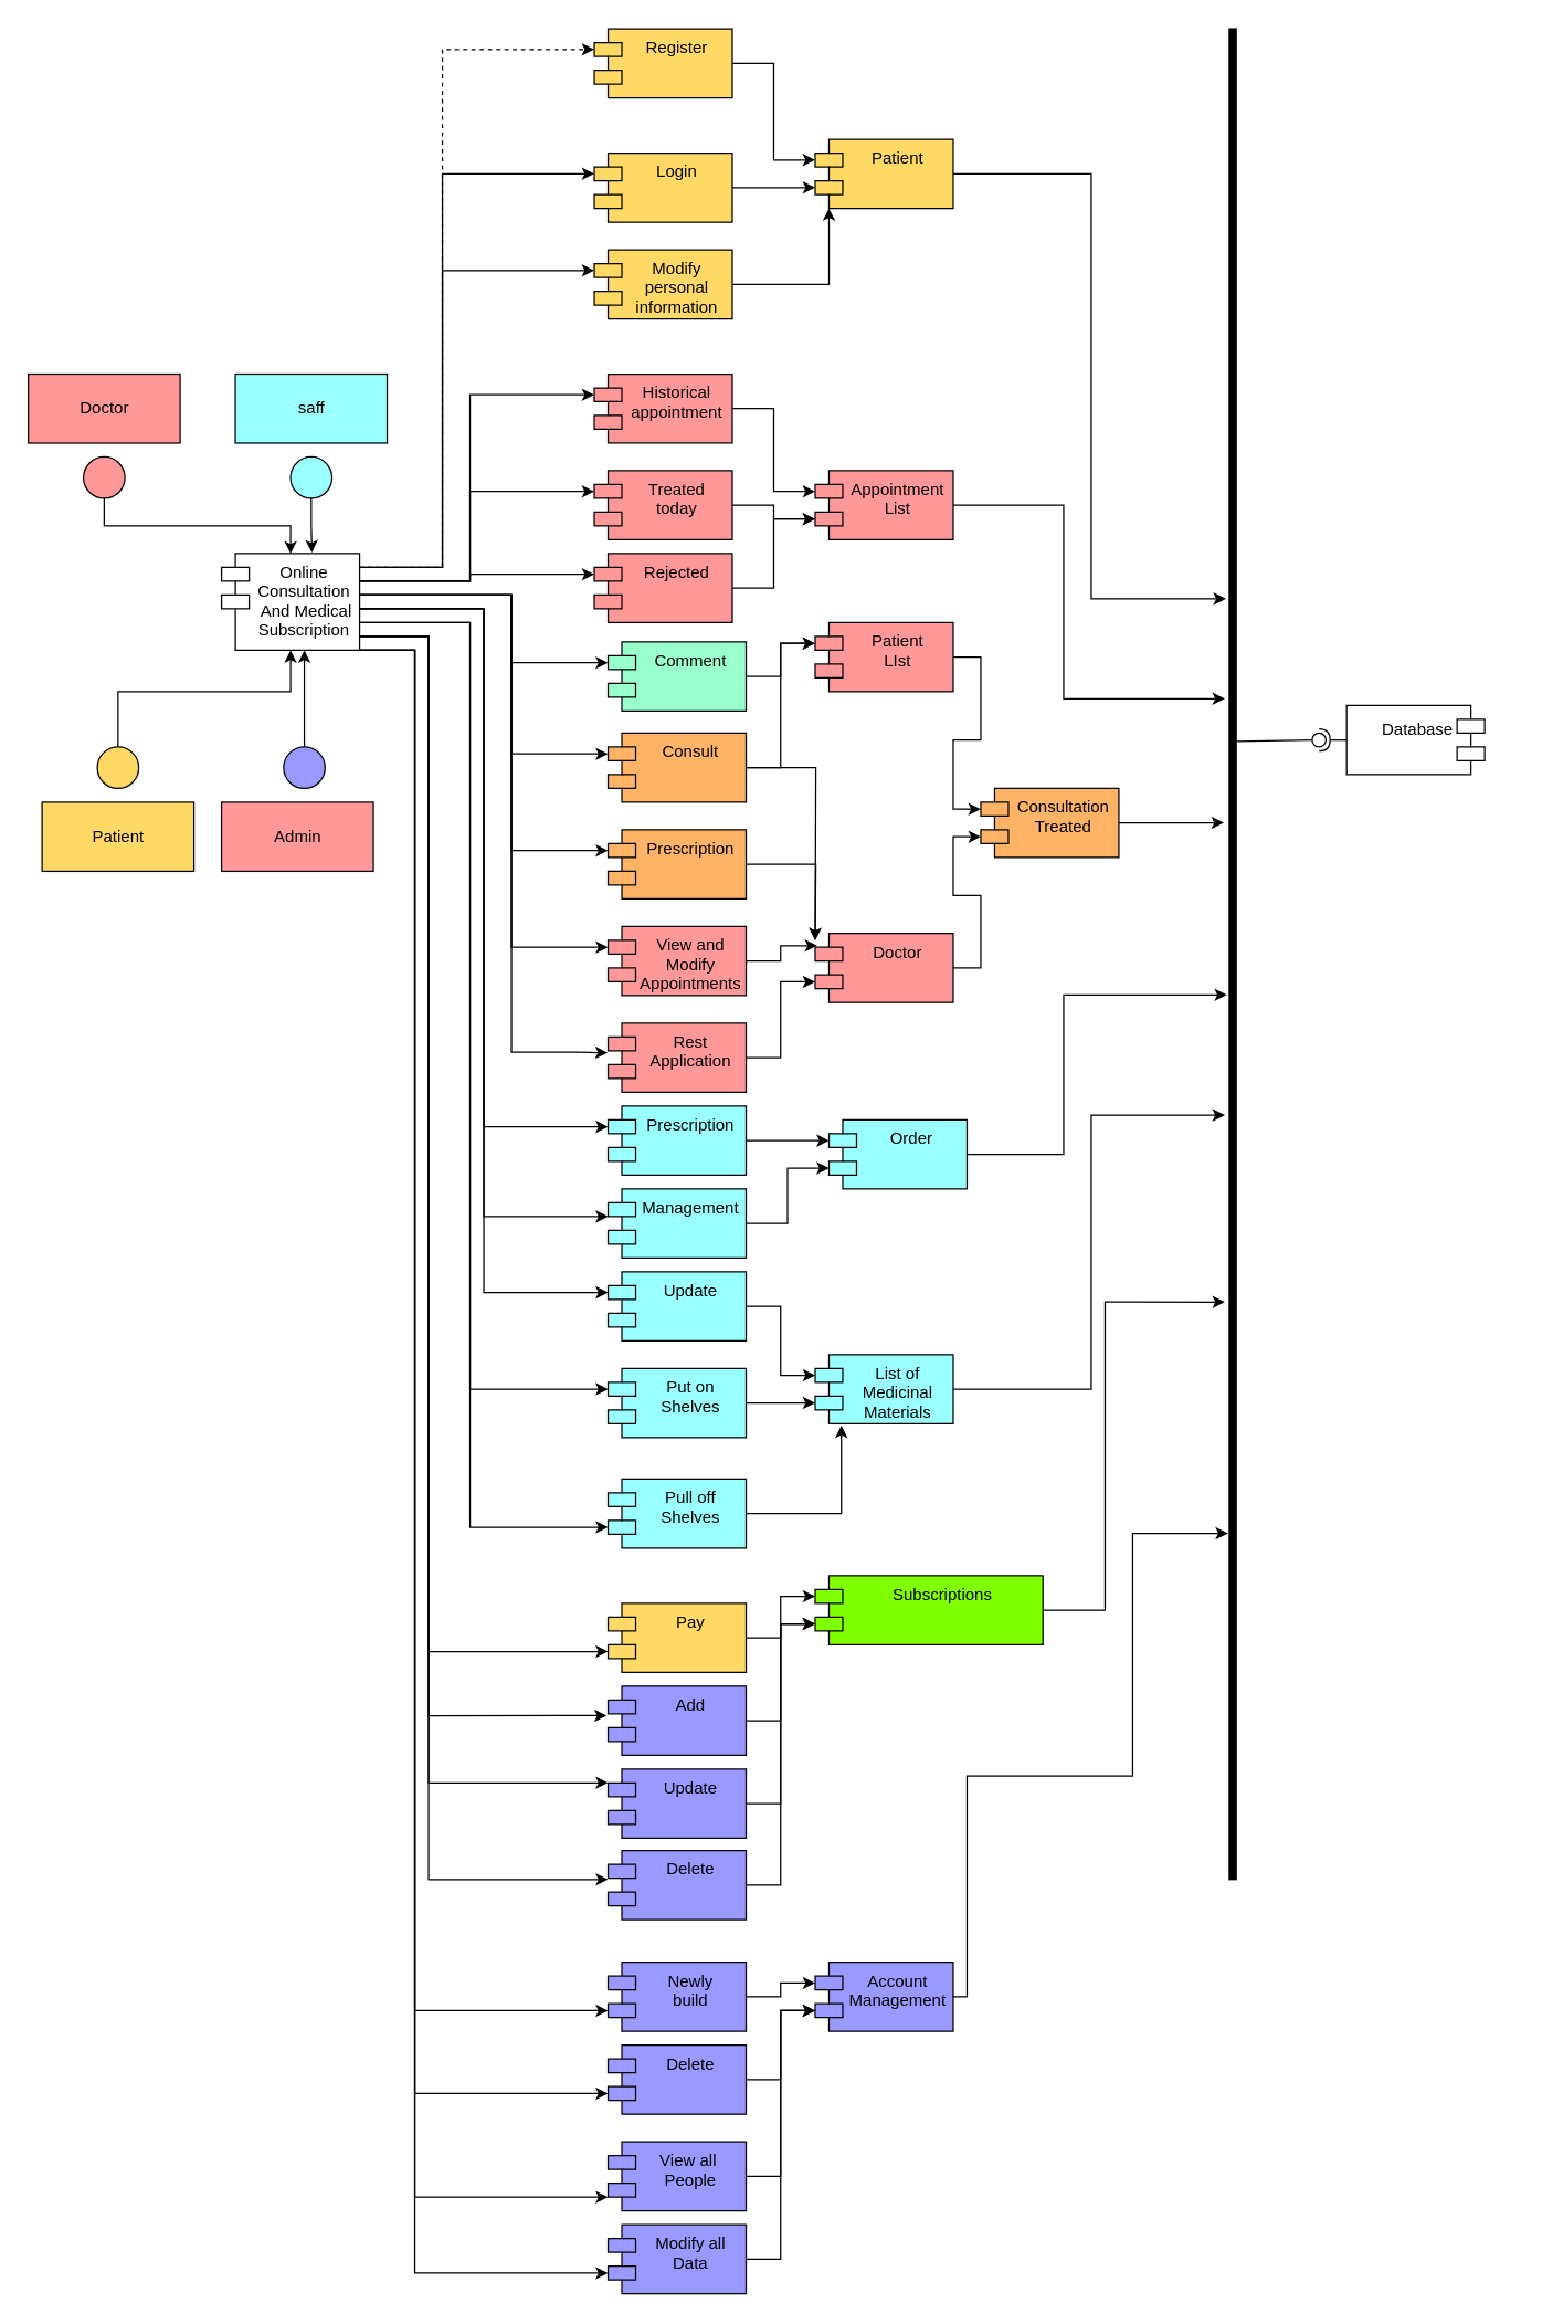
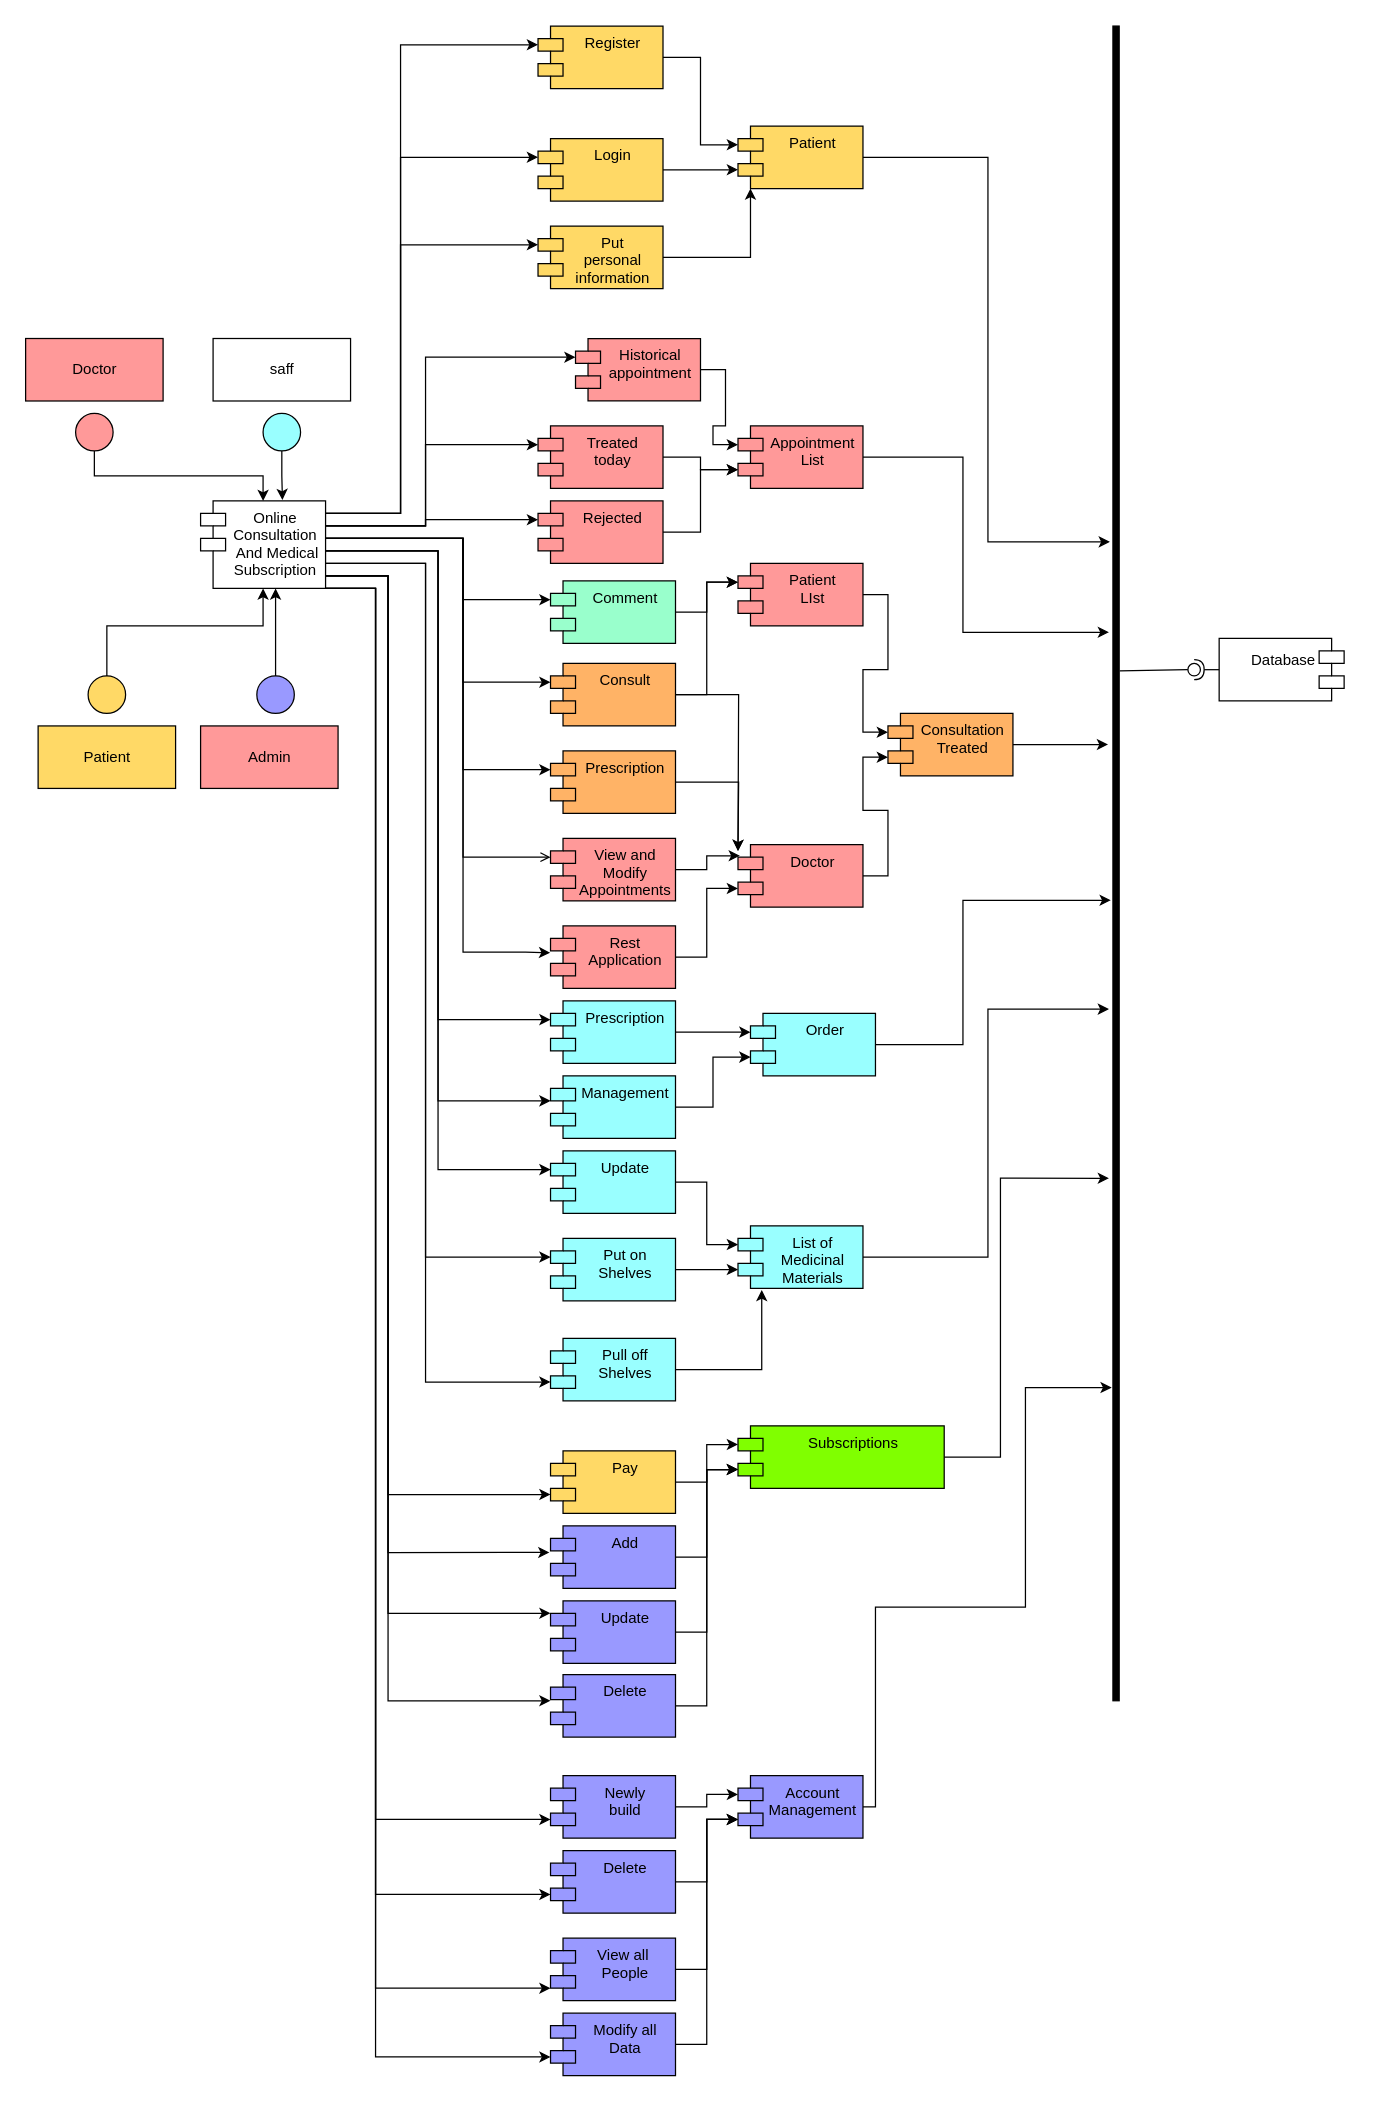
- <mxCell id="2" style="edgeStyle=orthogonalEdgeStyle;rounded=0;orthogonalLoop=1;jettySize=auto;html=1;entryX=0;entryY=0;entryDx=0;entryDy=15;entryPerimeter=0;dashed=1;" parent="1" source="26" target="52" edge="1"><mxGeometry relative="1" as="geometry"><Array as="points"><mxPoint x="320" y="410" /><mxPoint x="320" y="35" /></Array></mxGeometry></mxCell>
+ <mxCell id="2" style="edgeStyle=orthogonalEdgeStyle;rounded=0;orthogonalLoop=1;jettySize=auto;html=1;entryX=0;entryY=0;entryDx=0;entryDy=15;entryPerimeter=0;" parent="1" source="26" target="52" edge="1"><mxGeometry relative="1" as="geometry"><Array as="points"><mxPoint x="320" y="410" /><mxPoint x="320" y="35" /></Array></mxGeometry></mxCell>
- <mxCell id="56" value="Modify&#10;personal &#10;information" style="shape=module;align=left;spacingLeft=20;align=center;verticalAlign=top;fillColor=#FFD966;" parent="1" vertex="1"><mxGeometry x="430" y="180" width="100" height="50" as="geometry" /></mxCell>
+ <mxCell id="56" value="Put&#10;personal &#10;information" style="shape=module;align=left;spacingLeft=20;align=center;verticalAlign=top;fillColor=#FFD966;" parent="1" vertex="1"><mxGeometry x="430" y="180" width="100" height="50" as="geometry" /></mxCell>
- <mxCell id="28" value="saff" style="html=1;fillColor=#99FFFF;" parent="1" vertex="1"><mxGeometry x="170" y="270" width="110" height="50" as="geometry" /></mxCell>
+ <mxCell id="28" value="saff" style="html=1;fillColor=#ffffff;" parent="1" vertex="1"><mxGeometry x="170" y="270" width="110" height="50" as="geometry" /></mxCell>
- <mxCell id="58" value="Historical&#10;appointment" style="shape=module;align=left;spacingLeft=20;align=center;verticalAlign=top;fillColor=#FF9999;" parent="1" vertex="1"><mxGeometry x="430" y="270" width="100" height="50" as="geometry" /></mxCell>
+ <mxCell id="58" value="Historical&#10;appointment" style="shape=module;align=left;spacingLeft=20;align=center;verticalAlign=top;fillColor=#FF9999;" parent="1" vertex="1"><mxGeometry x="460" y="270" width="100" height="50" as="geometry" /></mxCell>
- <mxCell id="9" style="edgeStyle=orthogonalEdgeStyle;rounded=0;orthogonalLoop=1;jettySize=auto;html=1;entryX=0;entryY=0;entryDx=0;entryDy=15;entryPerimeter=0;" parent="1" source="26" target="67" edge="1"><mxGeometry relative="1" as="geometry"><Array as="points"><mxPoint x="370" y="430" /><mxPoint x="370" y="685" /></Array></mxGeometry></mxCell>
+ <mxCell id="9" style="edgeStyle=orthogonalEdgeStyle;rounded=0;orthogonalLoop=1;jettySize=auto;html=1;entryX=0;entryY=0;entryDx=0;entryDy=15;entryPerimeter=0;endArrow=open;" parent="1" source="26" target="67" edge="1"><mxGeometry relative="1" as="geometry"><Array as="points"><mxPoint x="370" y="430" /><mxPoint x="370" y="685" /></Array></mxGeometry></mxCell>
